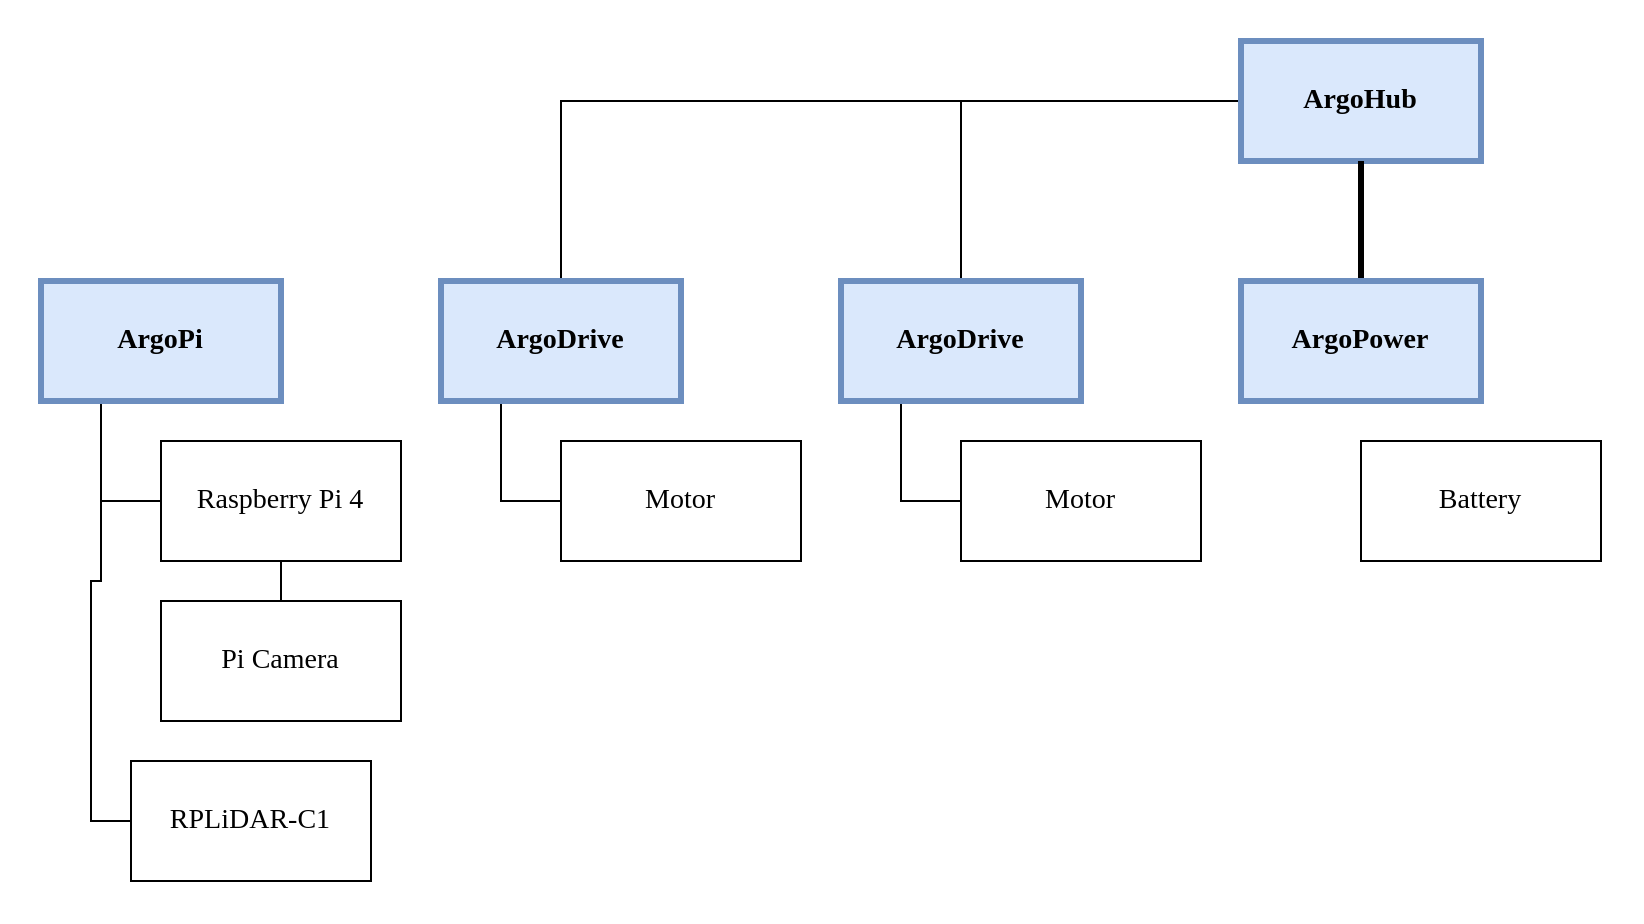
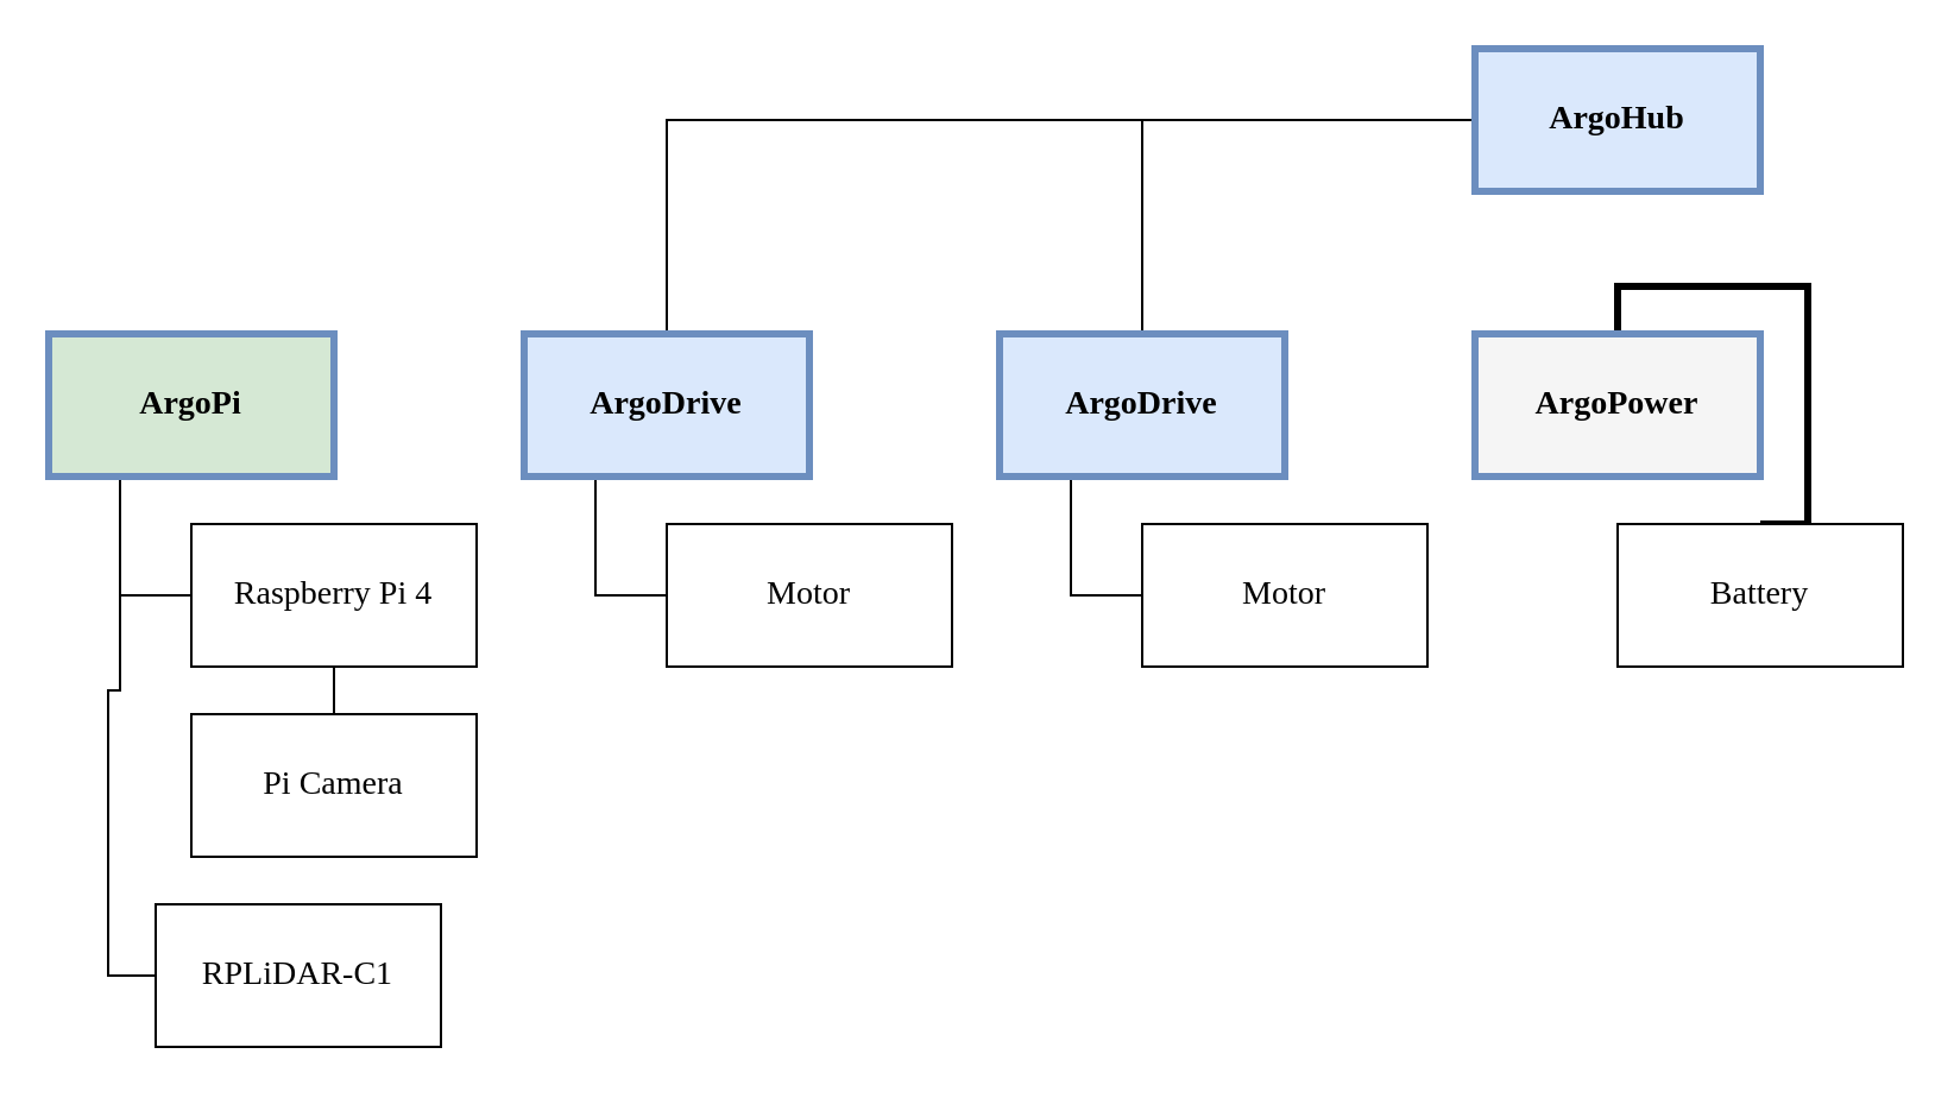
- <mxCell id="5" style="edgeStyle=orthogonalEdgeStyle;rounded=0;orthogonalLoop=1;jettySize=auto;html=1;exitX=0.5;exitY=0;exitDx=0;exitDy=0;entryX=0.5;entryY=1;entryDx=0;entryDy=0;endArrow=none;endFill=0;strokeWidth=3;fontSize=14;fontFamily=Montserrat;fontSource=https%3A%2F%2Ffonts.googleapis.com%2Fcss%3Ffamily%3DMontserrat;" edge="1" parent="1" source="6" target="4"><mxGeometry relative="1" as="geometry" /></mxCell>
+ <mxCell id="5" style="edgeStyle=orthogonalEdgeStyle;rounded=0;orthogonalLoop=1;jettySize=auto;html=1;exitX=0.5;exitY=0;exitDx=0;exitDy=0;endArrow=none;endFill=0;strokeWidth=3;fontSize=14;fontFamily=Montserrat;fontSource=https%3A%2F%2Ffonts.googleapis.com%2Fcss%3Ffamily%3DMontserrat;" edge="1" parent="1" source="6" target="7"><mxGeometry relative="1" as="geometry" /></mxCell>
- <mxCell id="12" value="ArgoPi" style="rounded=0;whiteSpace=wrap;html=1;strokeWidth=3;fillColor=#dae8fc;strokeColor=#6c8ebf;fontSize=14;fontFamily=Montserrat;fontSource=https%3A%2F%2Ffonts.googleapis.com%2Fcss%3Ffamily%3DMontserrat;fontStyle=1" vertex="1" parent="1"><mxGeometry x="20" y="140" width="120" height="60" as="geometry" /></mxCell>
+ <mxCell id="12" value="ArgoPi" style="rounded=0;whiteSpace=wrap;html=1;strokeWidth=3;fillColor=#d5e8d4;strokeColor=#6c8ebf;fontSize=14;fontFamily=Montserrat;fontSource=https%3A%2F%2Ffonts.googleapis.com%2Fcss%3Ffamily%3DMontserrat;fontStyle=1;" vertex="1" parent="1"><mxGeometry x="20" y="140" width="120" height="60" as="geometry" /></mxCell>
- <mxCell id="6" value="ArgoPower" style="rounded=0;whiteSpace=wrap;html=1;strokeWidth=3;fillColor=#dae8fc;strokeColor=#6c8ebf;fontSize=14;fontFamily=Montserrat;fontSource=https%3A%2F%2Ffonts.googleapis.com%2Fcss%3Ffamily%3DMontserrat;fontStyle=1" vertex="1" parent="1"><mxGeometry x="620" y="140" width="120" height="60" as="geometry" /></mxCell>
+ <mxCell id="6" value="ArgoPower" style="rounded=0;whiteSpace=wrap;html=1;strokeWidth=3;fillColor=#f5f5f5;strokeColor=#6c8ebf;fontSize=14;fontFamily=Montserrat;fontSource=https%3A%2F%2Ffonts.googleapis.com%2Fcss%3Ffamily%3DMontserrat;fontStyle=1;" vertex="1" parent="1"><mxGeometry x="620" y="140" width="120" height="60" as="geometry" /></mxCell>
